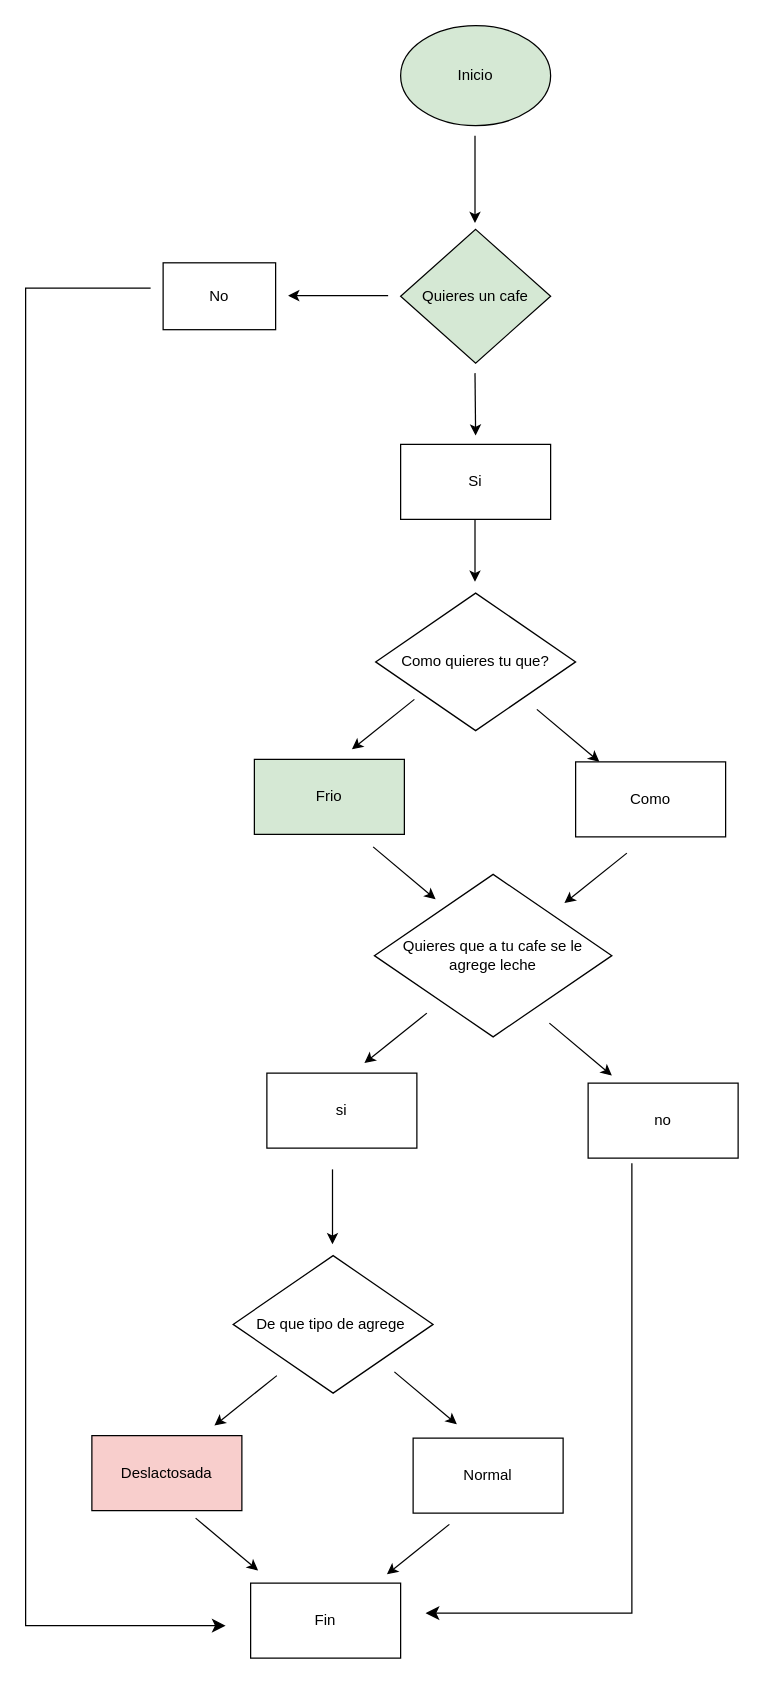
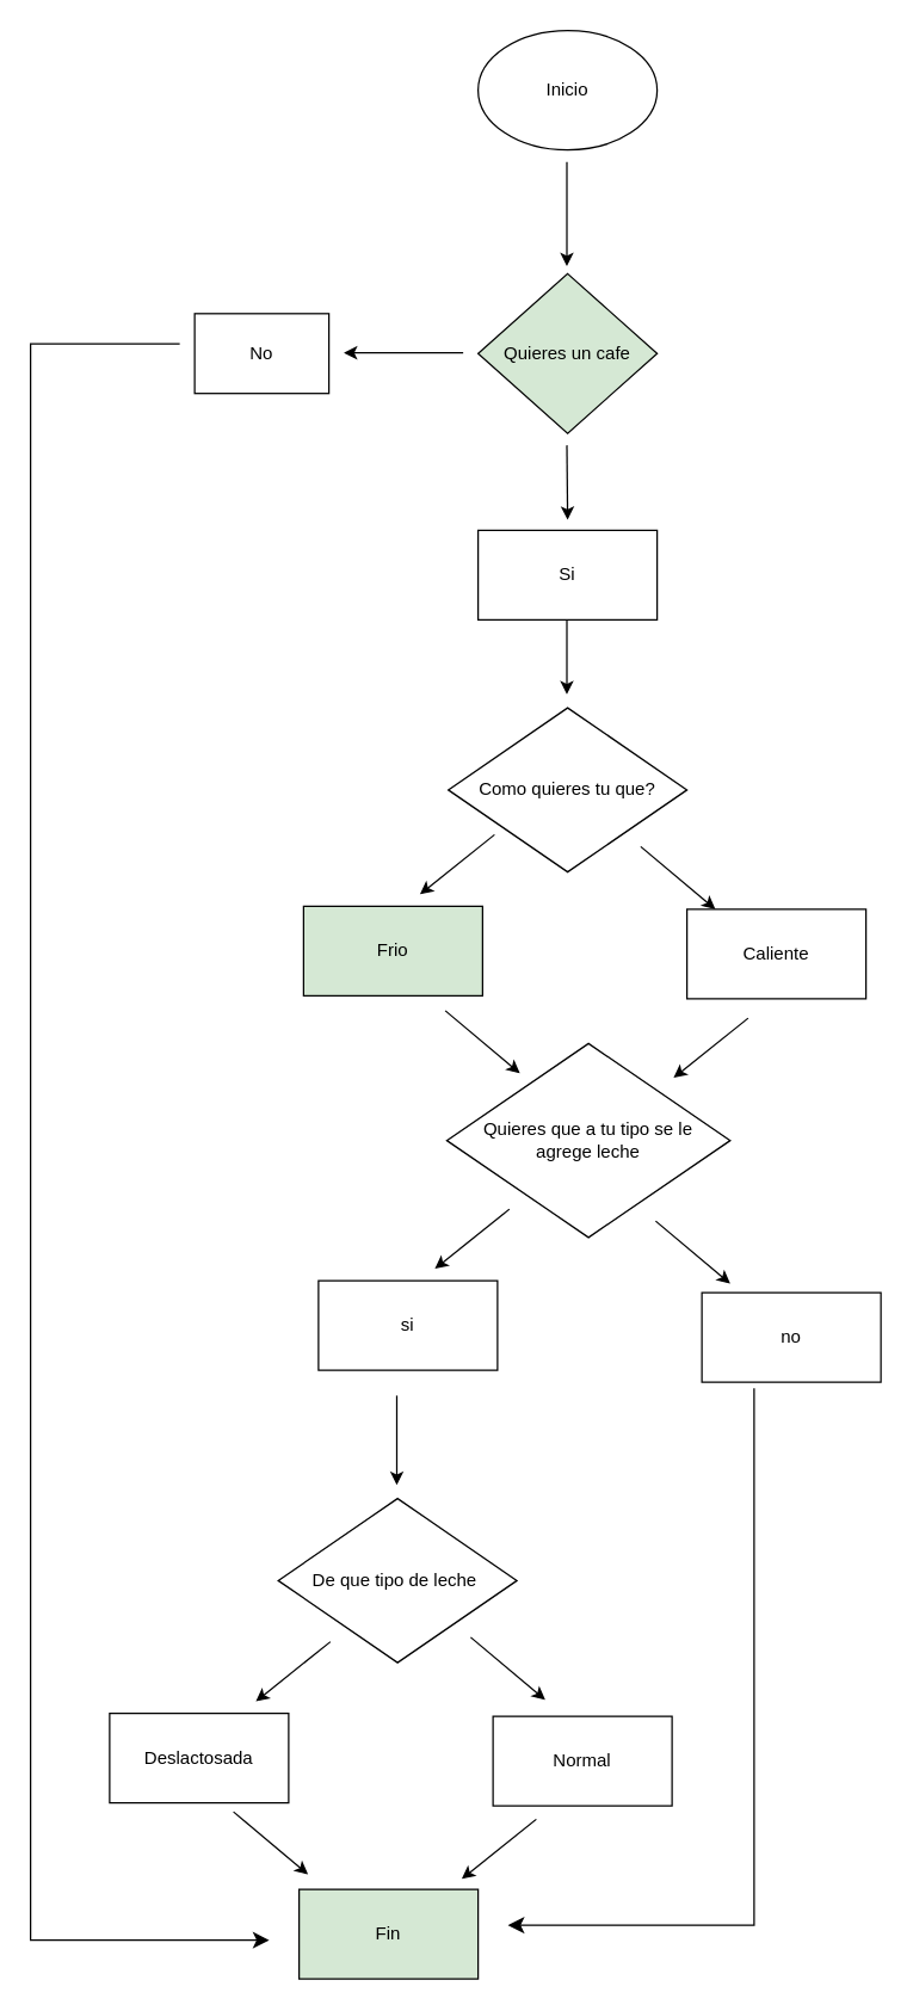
- <mxCell id="2" value="Inicio" style="ellipse;whiteSpace=wrap;html=1;fillColor=#d5e8d4;" parent="1" vertex="1"><mxGeometry x="320" y="20" width="120" height="80" as="geometry" /></mxCell>
+ <mxCell id="2" value="Inicio" style="ellipse;whiteSpace=wrap;html=1;" parent="1" vertex="1"><mxGeometry x="320" y="20" width="120" height="80" as="geometry" /></mxCell>
- <mxCell id="12" value="Como" style="rounded=0;whiteSpace=wrap;html=1;" parent="1" vertex="1"><mxGeometry x="460" y="609" width="120" height="60" as="geometry" /></mxCell>
+ <mxCell id="12" value="Caliente" style="rounded=0;whiteSpace=wrap;html=1;" parent="1" vertex="1"><mxGeometry x="460" y="609" width="120" height="60" as="geometry" /></mxCell>
- <mxCell id="15" value="Quieres que a tu cafe se le &lt;br&gt;agrege leche" style="rhombus;whiteSpace=wrap;html=1;" parent="1" vertex="1"><mxGeometry x="299" y="699" width="190" height="130" as="geometry" /></mxCell>
+ <mxCell id="15" value="Quieres que a tu tipo se le &lt;br&gt;agrege leche" style="rhombus;whiteSpace=wrap;html=1;" parent="1" vertex="1"><mxGeometry x="299" y="699" width="190" height="130" as="geometry" /></mxCell>
- <mxCell id="25" value="De que tipo de agrege&amp;nbsp;" style="rhombus;whiteSpace=wrap;html=1;" vertex="1" parent="1"><mxGeometry x="186" y="1004" width="160" height="110" as="geometry" /></mxCell>
+ <mxCell id="25" value="De que tipo de leche&amp;nbsp;" style="rhombus;whiteSpace=wrap;html=1;" vertex="1" parent="1"><mxGeometry x="186" y="1004" width="160" height="110" as="geometry" /></mxCell>
- <mxCell id="30" value="Deslactosada" style="rounded=0;whiteSpace=wrap;html=1;fillColor=#f8cecc;" vertex="1" parent="1"><mxGeometry x="73" y="1148" width="120" height="60" as="geometry" /></mxCell>
+ <mxCell id="30" value="Deslactosada" style="rounded=0;whiteSpace=wrap;html=1;" vertex="1" parent="1"><mxGeometry x="73" y="1148" width="120" height="60" as="geometry" /></mxCell>
- <mxCell id="36" value="Fin" style="rounded=0;whiteSpace=wrap;html=1;" vertex="1" parent="1"><mxGeometry x="200" y="1266" width="120" height="60" as="geometry" /></mxCell>
+ <mxCell id="36" value="Fin" style="rounded=0;whiteSpace=wrap;html=1;fillColor=#d5e8d4;" vertex="1" parent="1"><mxGeometry x="200" y="1266" width="120" height="60" as="geometry" /></mxCell>
